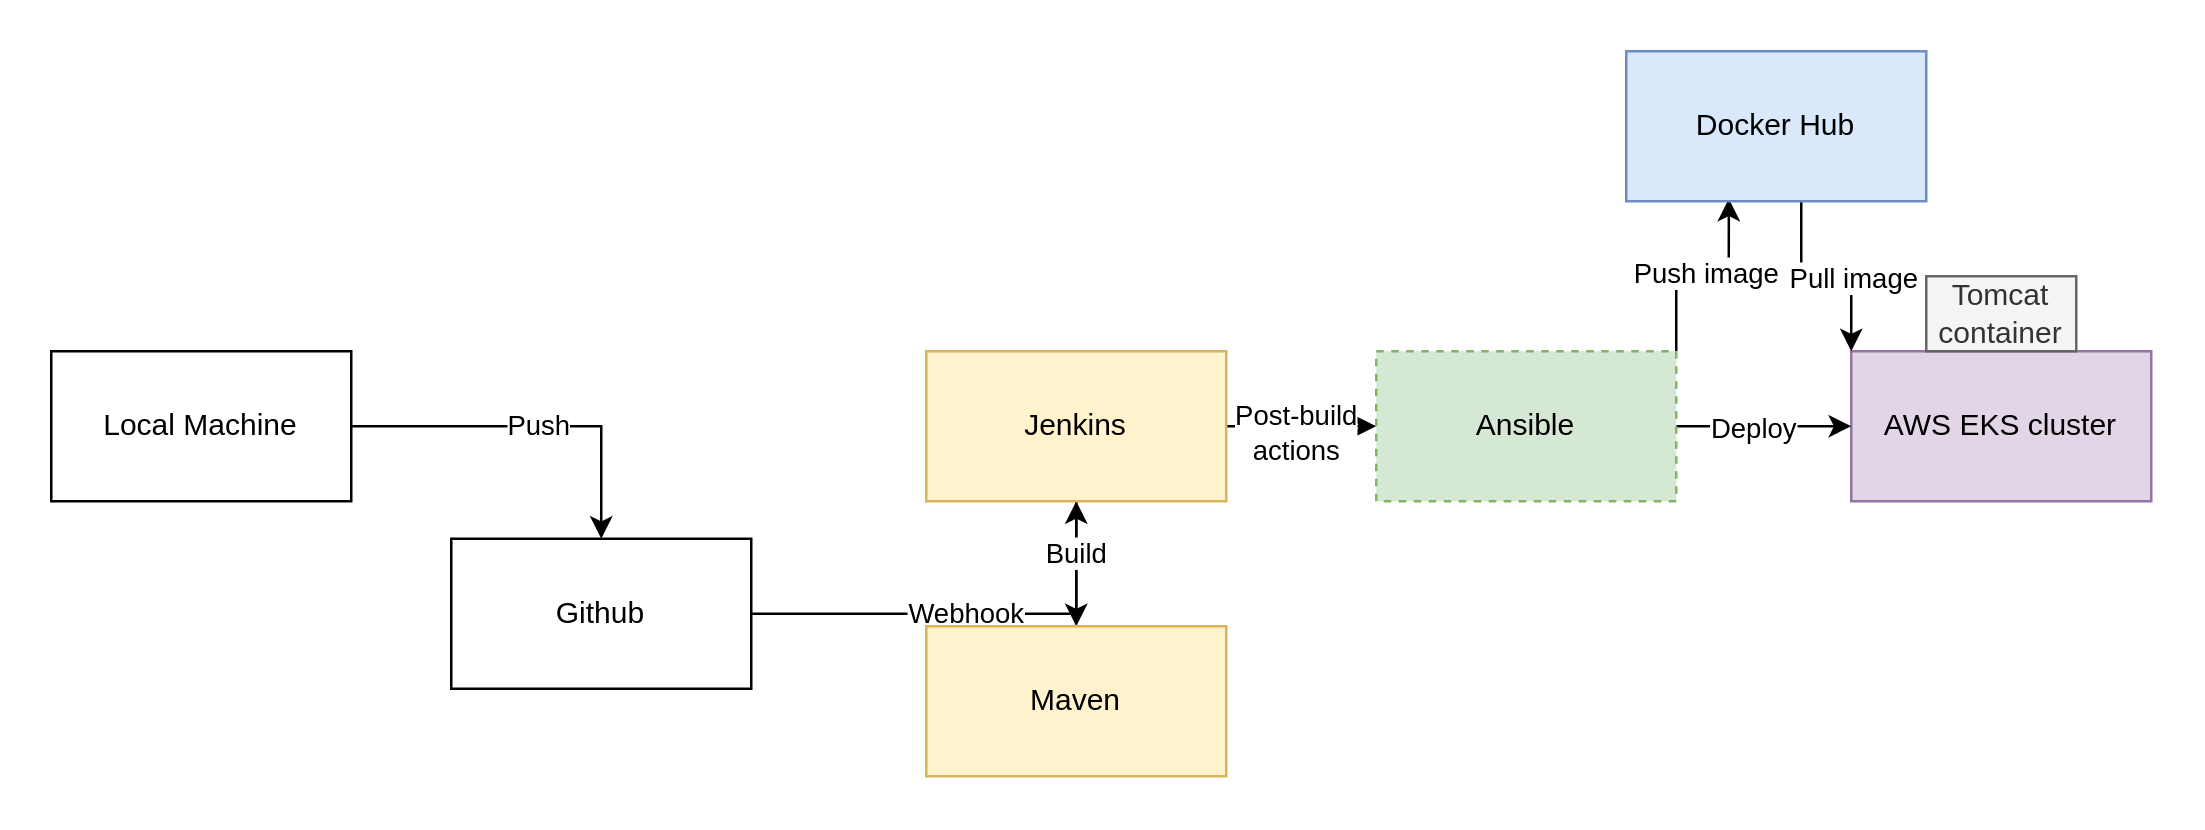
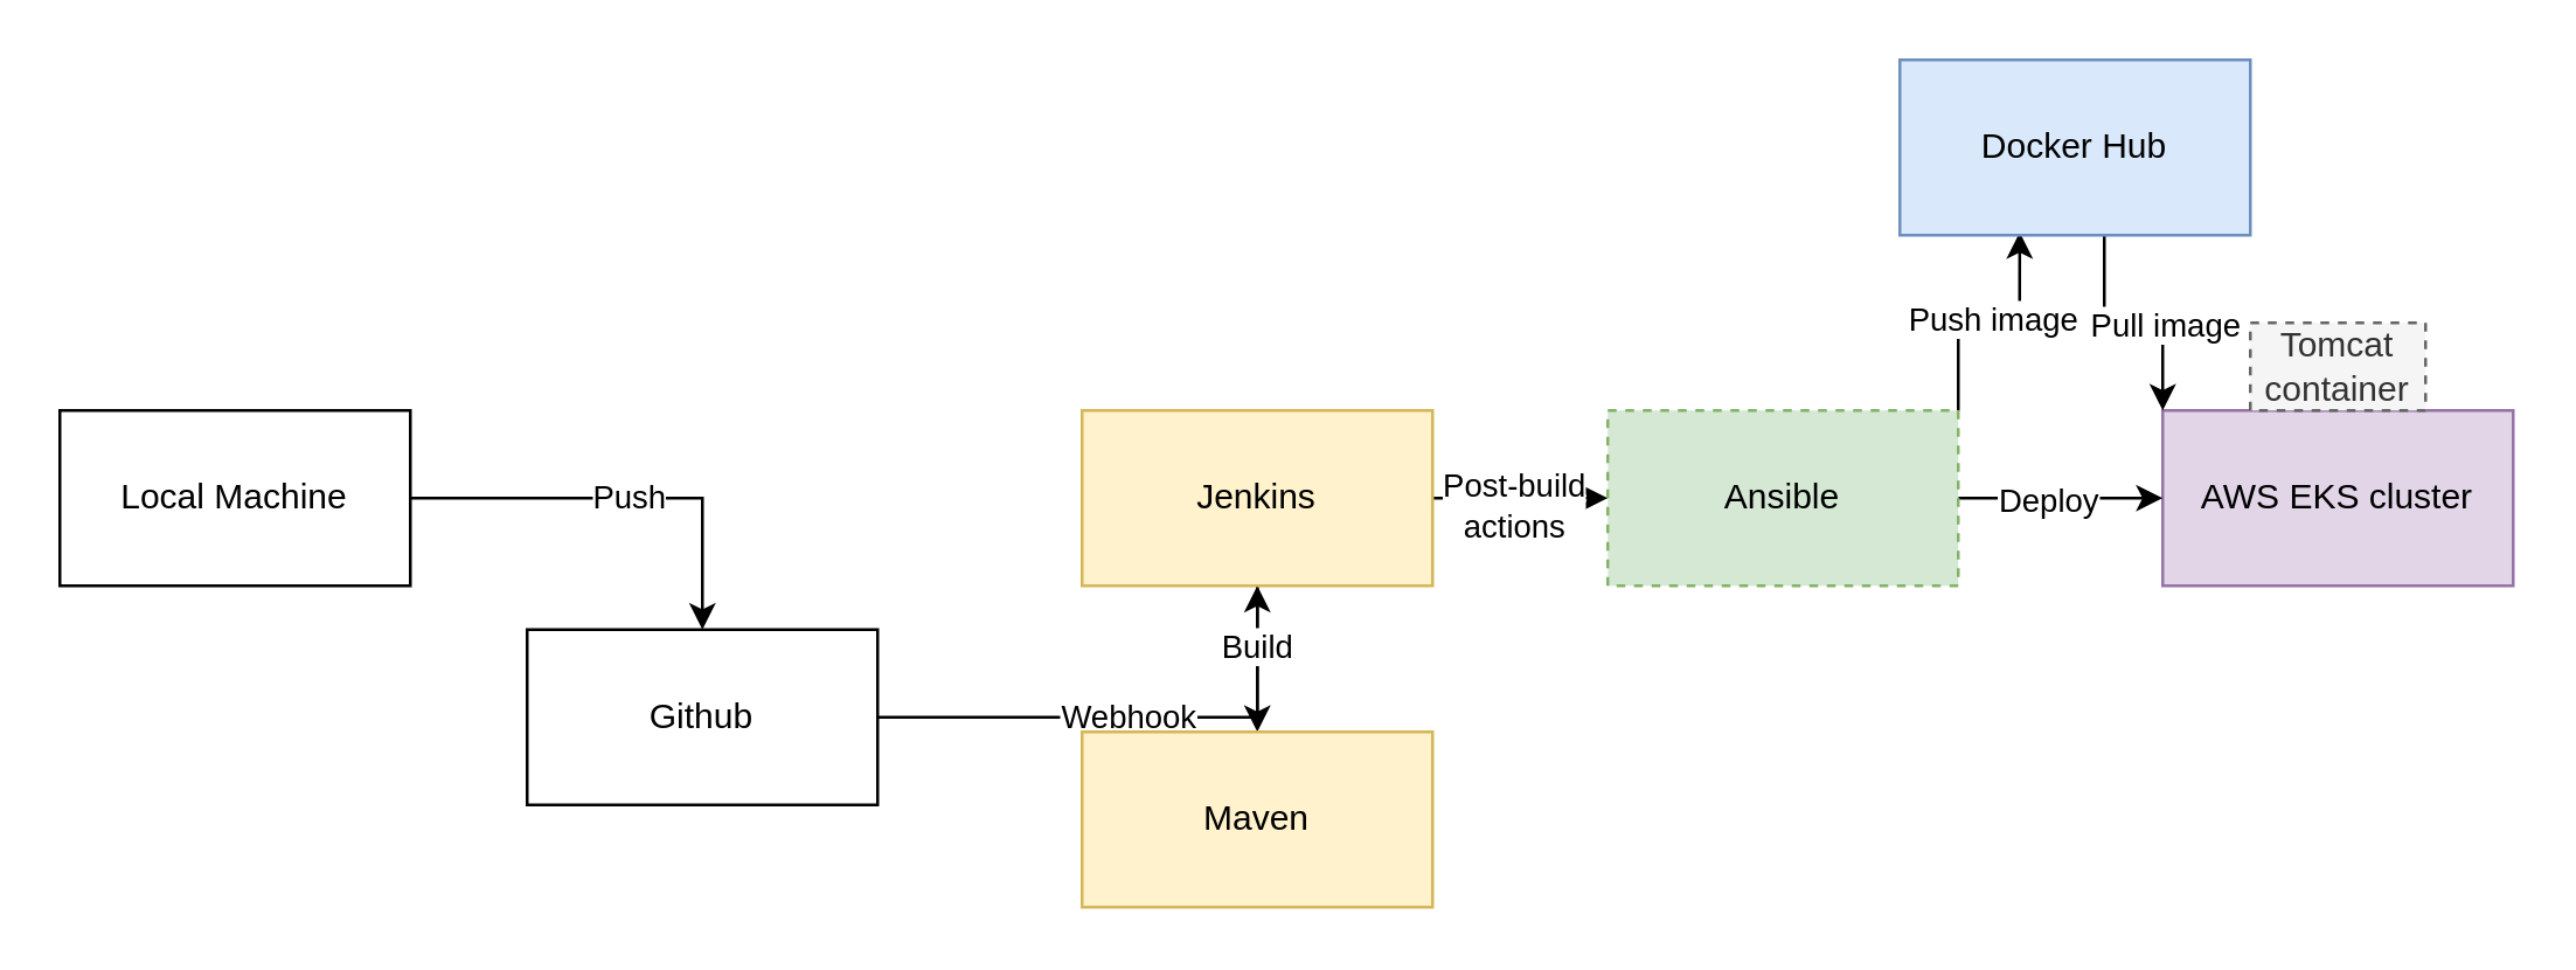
- <mxCell id="16" value="Tomcat container" style="rounded=0;whiteSpace=wrap;html=1;fillColor=#f5f5f5;fontColor=#333333;strokeColor=#666666;" parent="1" vertex="1"><mxGeometry x="770" y="110" width="60" height="30" as="geometry" /></mxCell>
+ <mxCell id="16" value="Tomcat container" style="rounded=0;whiteSpace=wrap;html=1;fillColor=#f5f5f5;fontColor=#333333;strokeColor=#666666;dashed=1;" parent="1" vertex="1"><mxGeometry x="770" y="110" width="60" height="30" as="geometry" /></mxCell>
